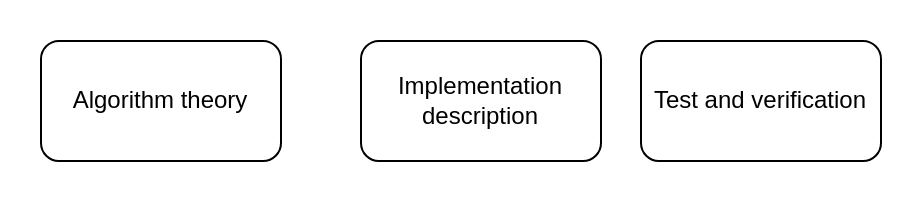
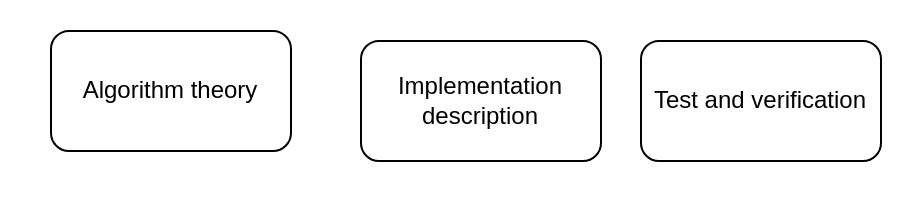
- <mxCell id="2" value="Algorithm theory" style="rounded=1;whiteSpace=wrap;html=1;" parent="1" vertex="1"><mxGeometry x="20" y="20" width="120" height="60" as="geometry" /></mxCell>
+ <mxCell id="2" value="Algorithm theory" style="rounded=1;whiteSpace=wrap;html=1;" parent="1" vertex="1"><mxGeometry x="25" y="15" width="120" height="60" as="geometry" /></mxCell>
